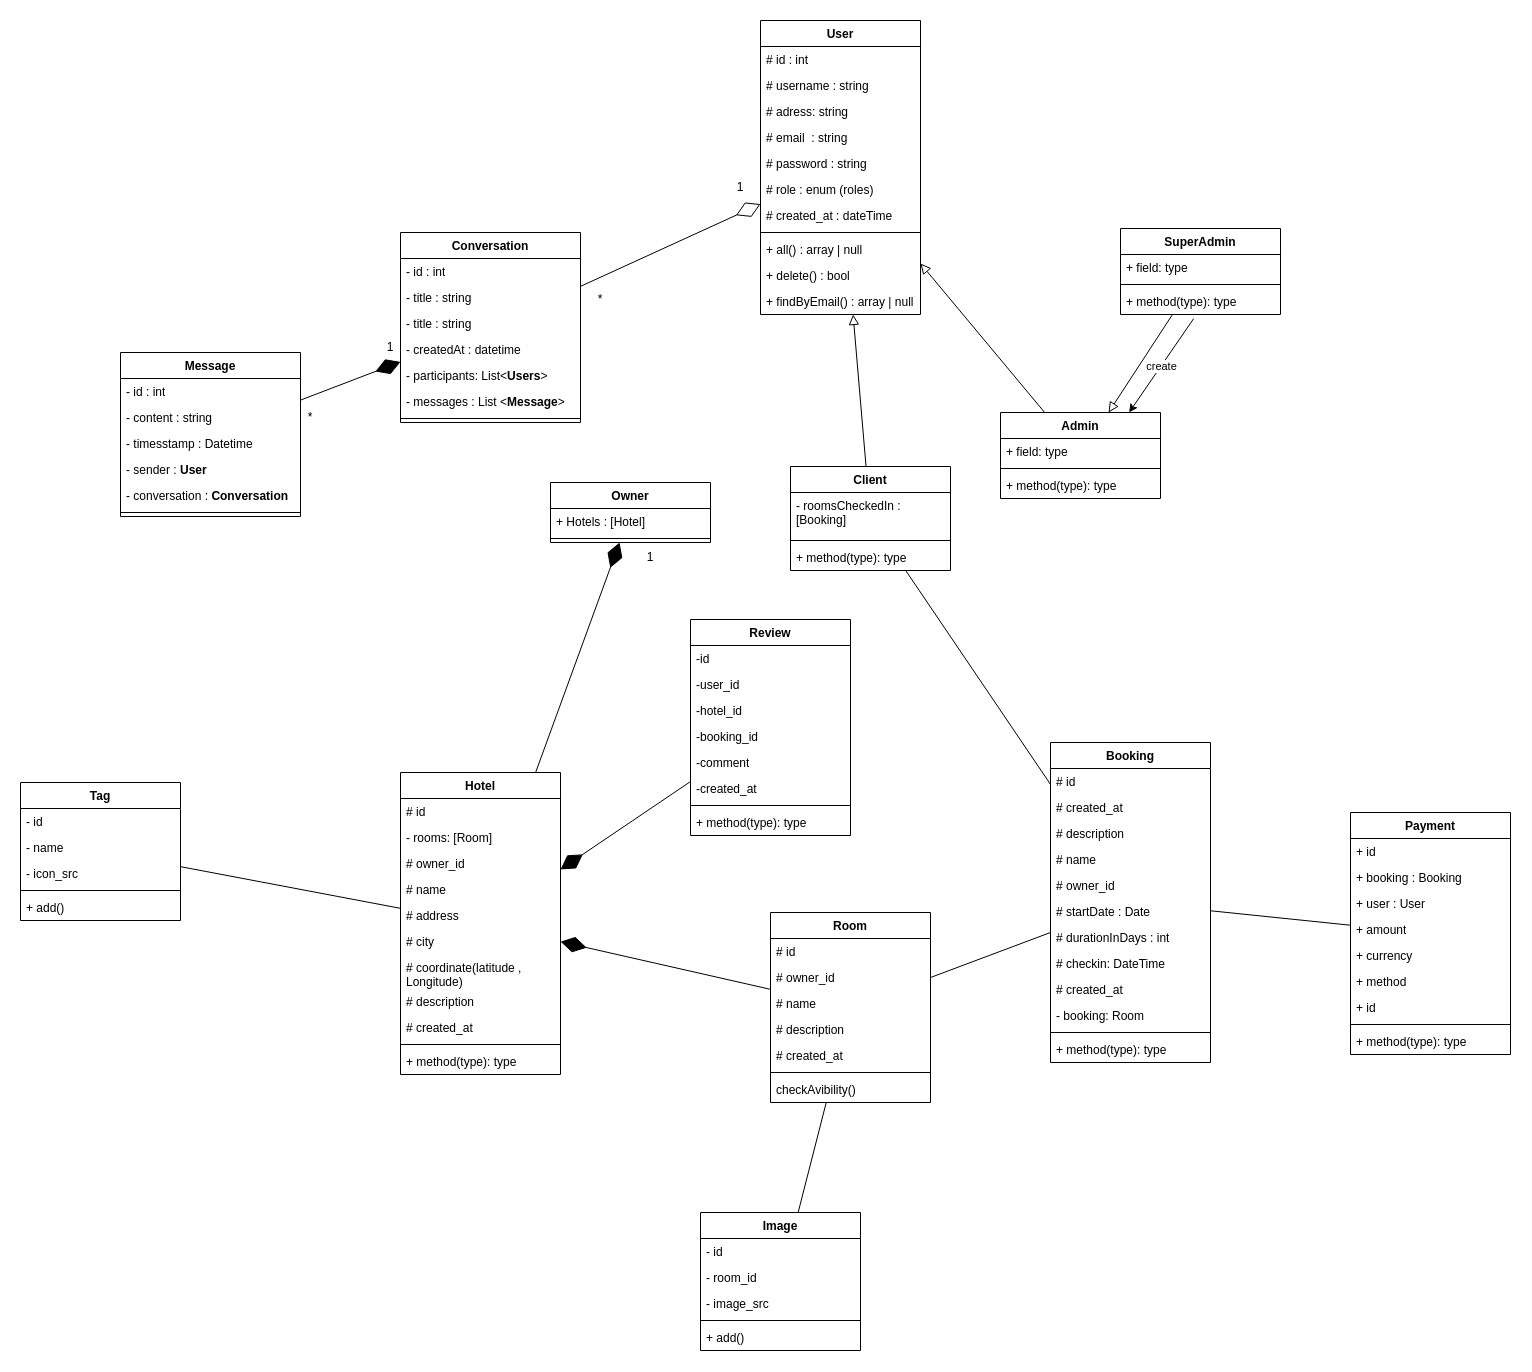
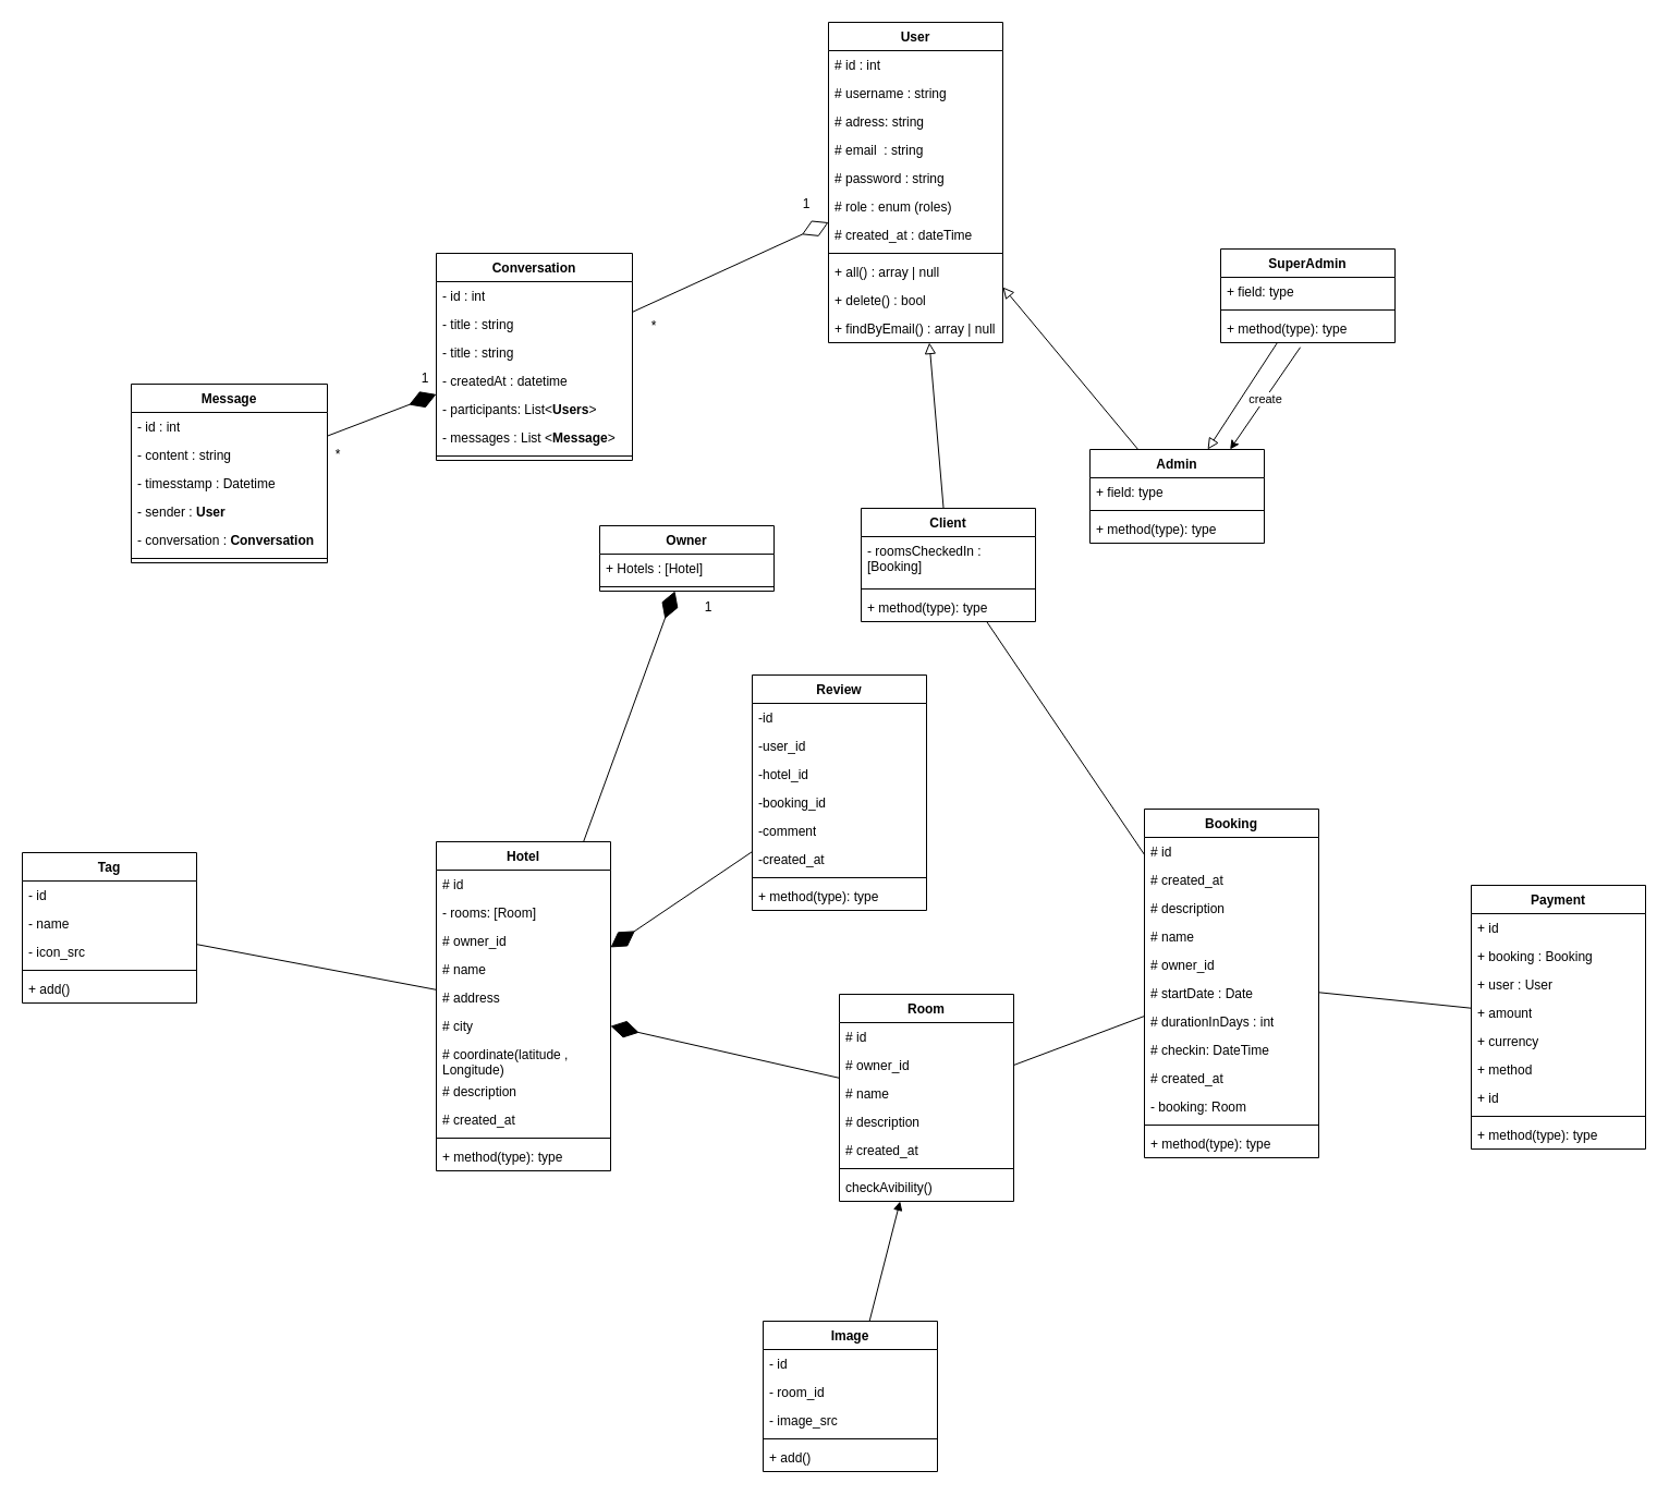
- <mxCell id="130" value="" style="endArrow=none;html=1;rounded=0;" parent="1" source="124" target="14" edge="1"><mxGeometry width="50" height="50" relative="1" as="geometry"><mxPoint x="680" y="1022" as="sourcePoint" /><mxPoint x="730" y="972" as="targetPoint" /></mxGeometry></mxCell>
+ <mxCell id="130" value="" style="endArrow=block;html=1;rounded=0;" parent="1" source="124" target="14" edge="1"><mxGeometry width="50" height="50" relative="1" as="geometry"><mxPoint x="680" y="1022" as="sourcePoint" /><mxPoint x="730" y="972" as="targetPoint" /></mxGeometry></mxCell>
